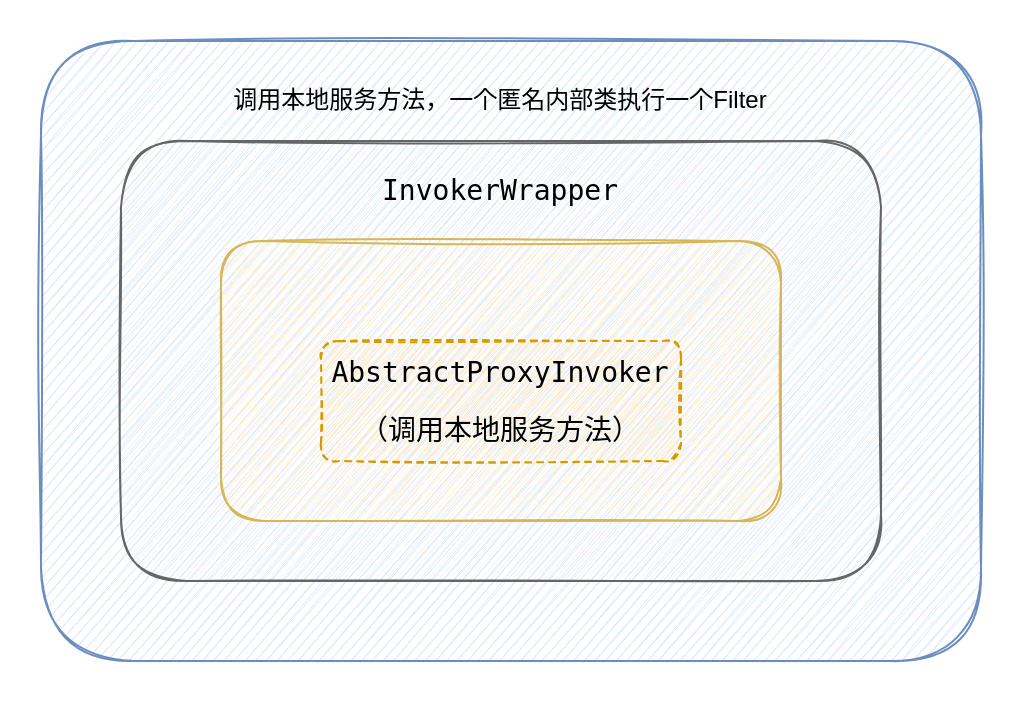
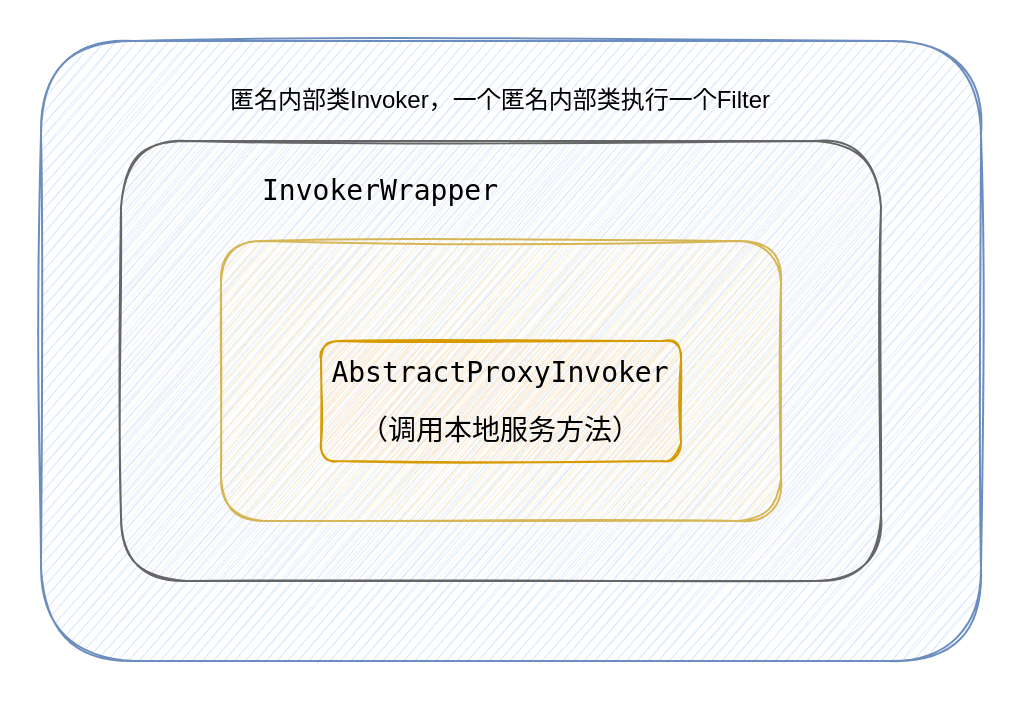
- <mxCell id="7" value="调用本地服务方法，一个匿名内部类执行一个Filter" style="text;html=1;strokeColor=none;fillColor=none;align=center;verticalAlign=middle;whiteSpace=wrap;rounded=0;" vertex="1" parent="1"><mxGeometry x="85" y="30" width="330" height="40" as="geometry" /></mxCell>
+ <mxCell id="7" value="匿名内部类Invoker，一个匿名内部类执行一个Filter" style="text;html=1;strokeColor=none;fillColor=none;align=center;verticalAlign=middle;whiteSpace=wrap;rounded=0;" vertex="1" parent="1"><mxGeometry x="85" y="30" width="330" height="40" as="geometry" /></mxCell>
- <mxCell id="6" value="&lt;pre&gt;&lt;font style=&quot;font-size: 14px&quot;&gt;InvokerWrapper&lt;/font&gt;&lt;/pre&gt;" style="text;html=1;strokeColor=none;fillColor=none;align=center;verticalAlign=middle;whiteSpace=wrap;rounded=0;" vertex="1" parent="1"><mxGeometry x="190" y="80" width="120" height="30" as="geometry" /></mxCell>
+ <mxCell id="6" value="&lt;pre&gt;&lt;font style=&quot;font-size: 14px&quot;&gt;InvokerWrapper&lt;/font&gt;&lt;/pre&gt;" style="text;html=1;strokeColor=none;fillColor=none;align=center;verticalAlign=middle;whiteSpace=wrap;rounded=0;" vertex="1" parent="1"><mxGeometry x="130" y="80" width="120" height="30" as="geometry" /></mxCell>
- <mxCell id="5" value="&lt;pre&gt;&lt;font style=&quot;font-size: 14px&quot;&gt;AbstractProxyInvoker&lt;/font&gt;&lt;/pre&gt;&lt;pre&gt;&lt;font style=&quot;font-size: 14px&quot;&gt;（调用本地服务方法）&lt;/font&gt;&lt;/pre&gt;" style="rounded=1;whiteSpace=wrap;html=1;fillColor=#ffe6cc;strokeColor=#d79b00;sketch=1;dashed=1;" vertex="1" parent="1"><mxGeometry x="160" y="170" width="180" height="60" as="geometry" /></mxCell>
+ <mxCell id="5" value="&lt;pre&gt;&lt;font style=&quot;font-size: 14px&quot;&gt;AbstractProxyInvoker&lt;/font&gt;&lt;/pre&gt;&lt;pre&gt;&lt;font style=&quot;font-size: 14px&quot;&gt;（调用本地服务方法）&lt;/font&gt;&lt;/pre&gt;" style="rounded=1;whiteSpace=wrap;html=1;fillColor=#ffe6cc;strokeColor=#d79b00;sketch=1;" vertex="1" parent="1"><mxGeometry x="160" y="170" width="180" height="60" as="geometry" /></mxCell>
